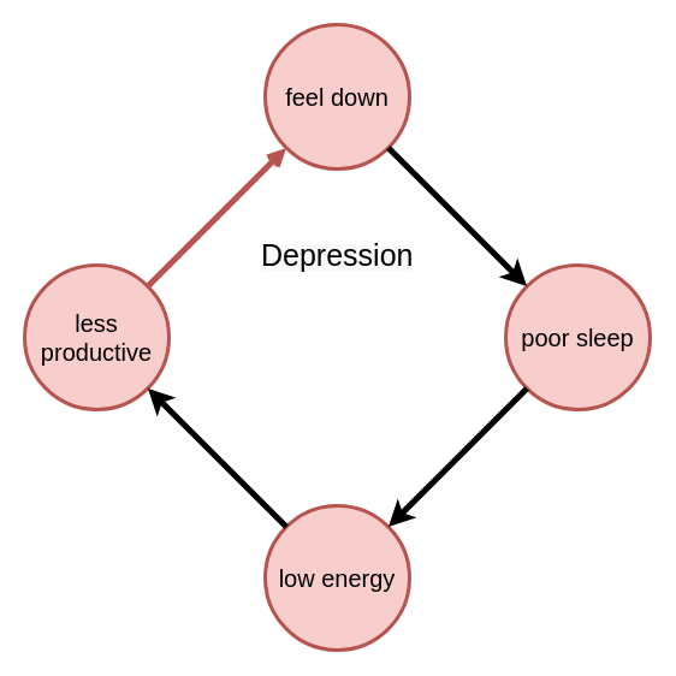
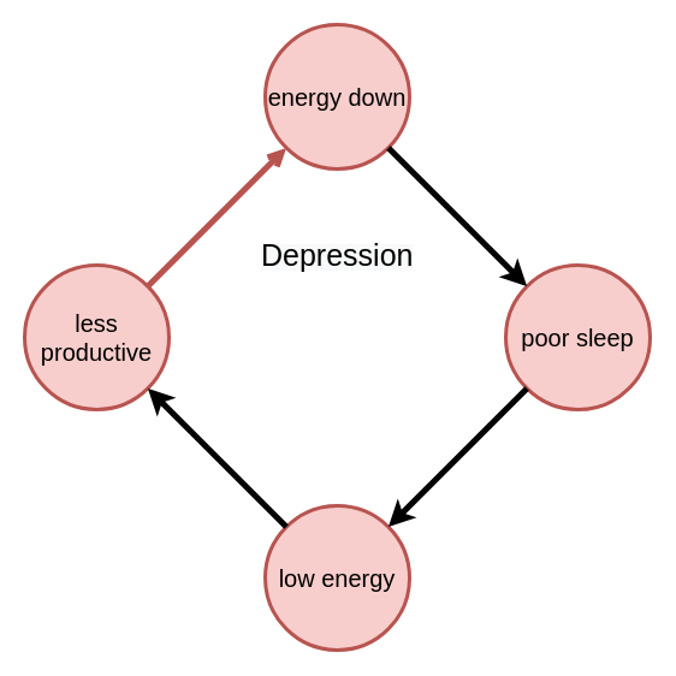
- <mxCell id="2" value="&lt;font style=&quot;font-size: 20px;&quot;&gt;feel down&lt;/font&gt;" style="ellipse;whiteSpace=wrap;html=1;aspect=fixed;strokeWidth=3;fillColor=#f8cecc;strokeColor=#b85450;" vertex="1" parent="1"><mxGeometry x="220" y="20" width="120" height="120" as="geometry" /></mxCell>
+ <mxCell id="2" value="&lt;font style=&quot;font-size: 20px;&quot;&gt;energy down&lt;/font&gt;" style="ellipse;whiteSpace=wrap;html=1;aspect=fixed;strokeWidth=3;fillColor=#f8cecc;strokeColor=#b85450;" vertex="1" parent="1"><mxGeometry x="220" y="20" width="120" height="120" as="geometry" /></mxCell>
